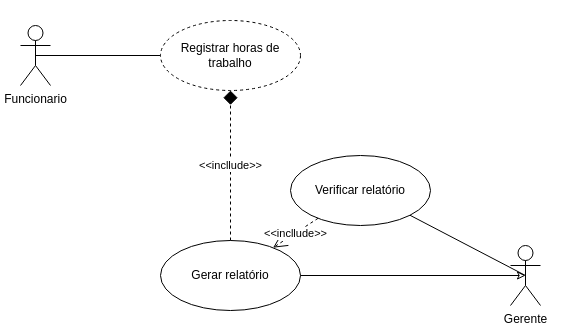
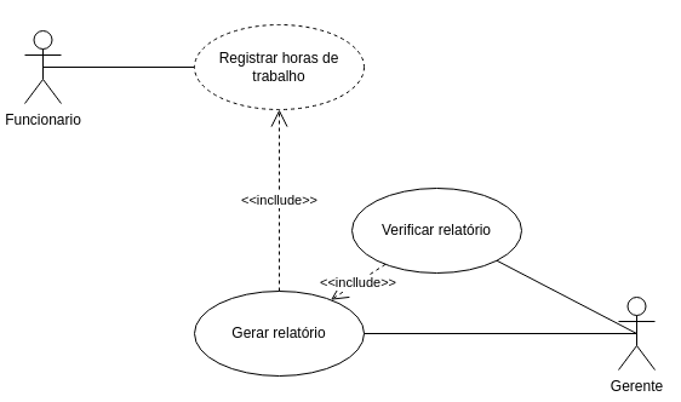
- <mxCell id="8" value="&amp;lt;&amp;lt;incllude&amp;gt;&amp;gt;" style="endArrow=diamond;endSize=12;dashed=1;html=1;rounded=0;exitX=0.5;exitY=0;exitDx=0;exitDy=0;" edge="1" parent="1" source="6" target="4"><mxGeometry width="160" relative="1" as="geometry"><mxPoint x="60" y="313.24" as="sourcePoint" /><mxPoint x="167.78" y="206" as="targetPoint" /></mxGeometry></mxCell>
+ <mxCell id="8" value="&amp;lt;&amp;lt;incllude&amp;gt;&amp;gt;" style="endArrow=open;endSize=12;dashed=1;html=1;rounded=0;exitX=0.5;exitY=0;exitDx=0;exitDy=0;" edge="1" parent="1" source="6" target="4"><mxGeometry width="160" relative="1" as="geometry"><mxPoint x="60" y="313.24" as="sourcePoint" /><mxPoint x="167.78" y="206" as="targetPoint" /></mxGeometry></mxCell>
- <mxCell id="7" style="rounded=0;orthogonalLoop=1;jettySize=auto;html=1;exitX=1;exitY=0.5;exitDx=0;exitDy=0;entryX=0.5;entryY=0.5;entryDx=0;entryDy=0;entryPerimeter=0;endArrow=classic;endFill=0;" edge="1" parent="1" source="6" target="5"><mxGeometry relative="1" as="geometry" /></mxCell>
+ <mxCell id="7" style="rounded=0;orthogonalLoop=1;jettySize=auto;html=1;exitX=1;exitY=0.5;exitDx=0;exitDy=0;entryX=0.5;entryY=0.5;entryDx=0;entryDy=0;entryPerimeter=0;endArrow=none;endFill=0;" edge="1" parent="1" source="6" target="5"><mxGeometry relative="1" as="geometry" /></mxCell>
